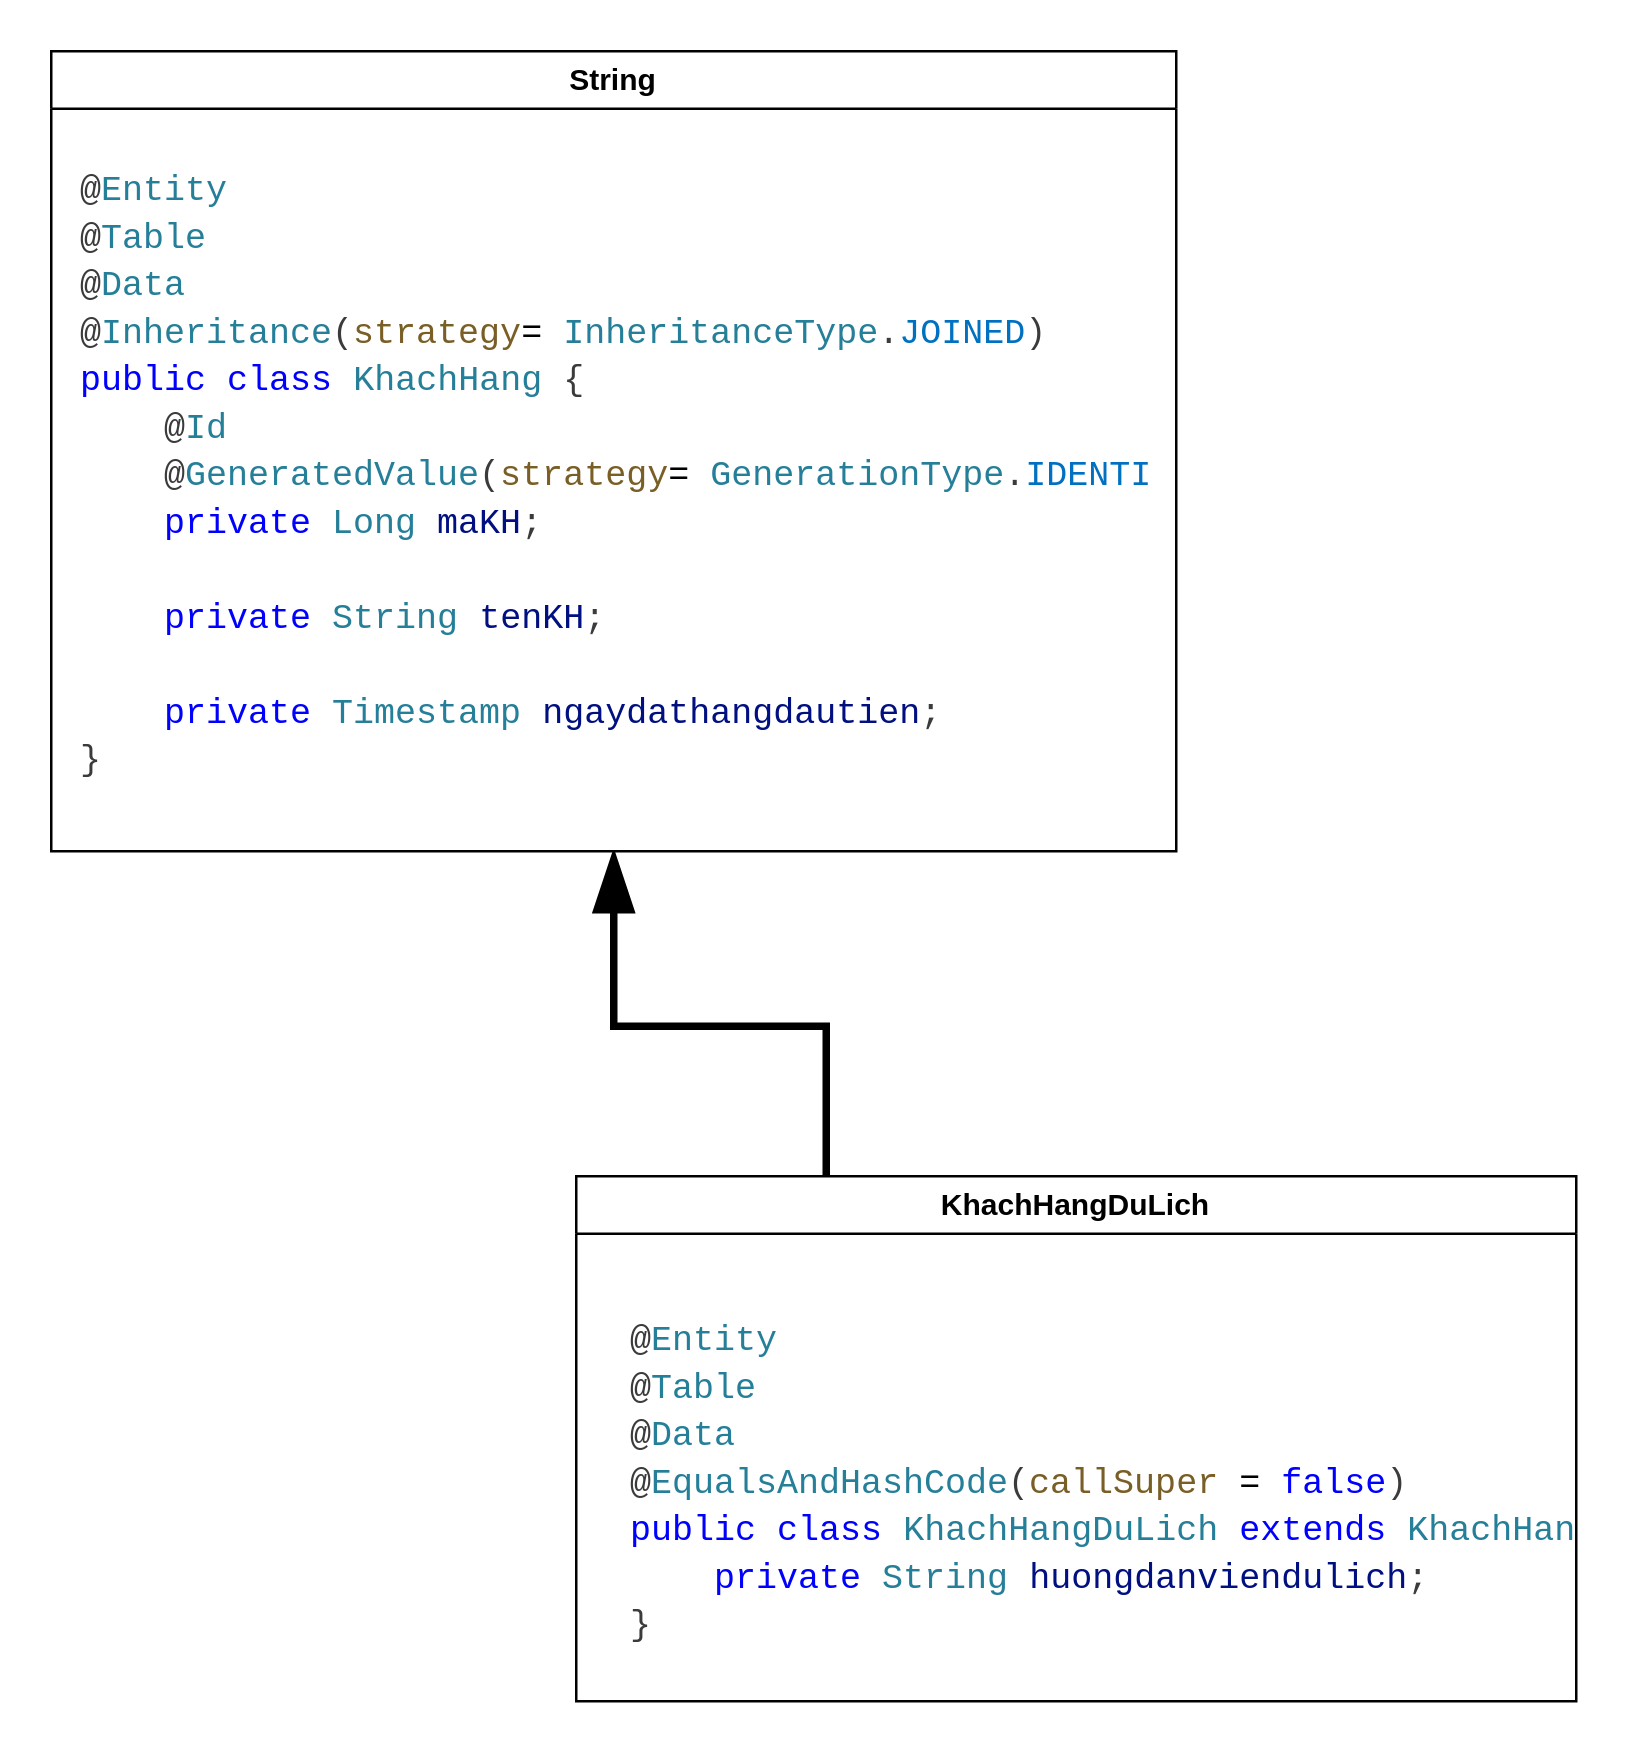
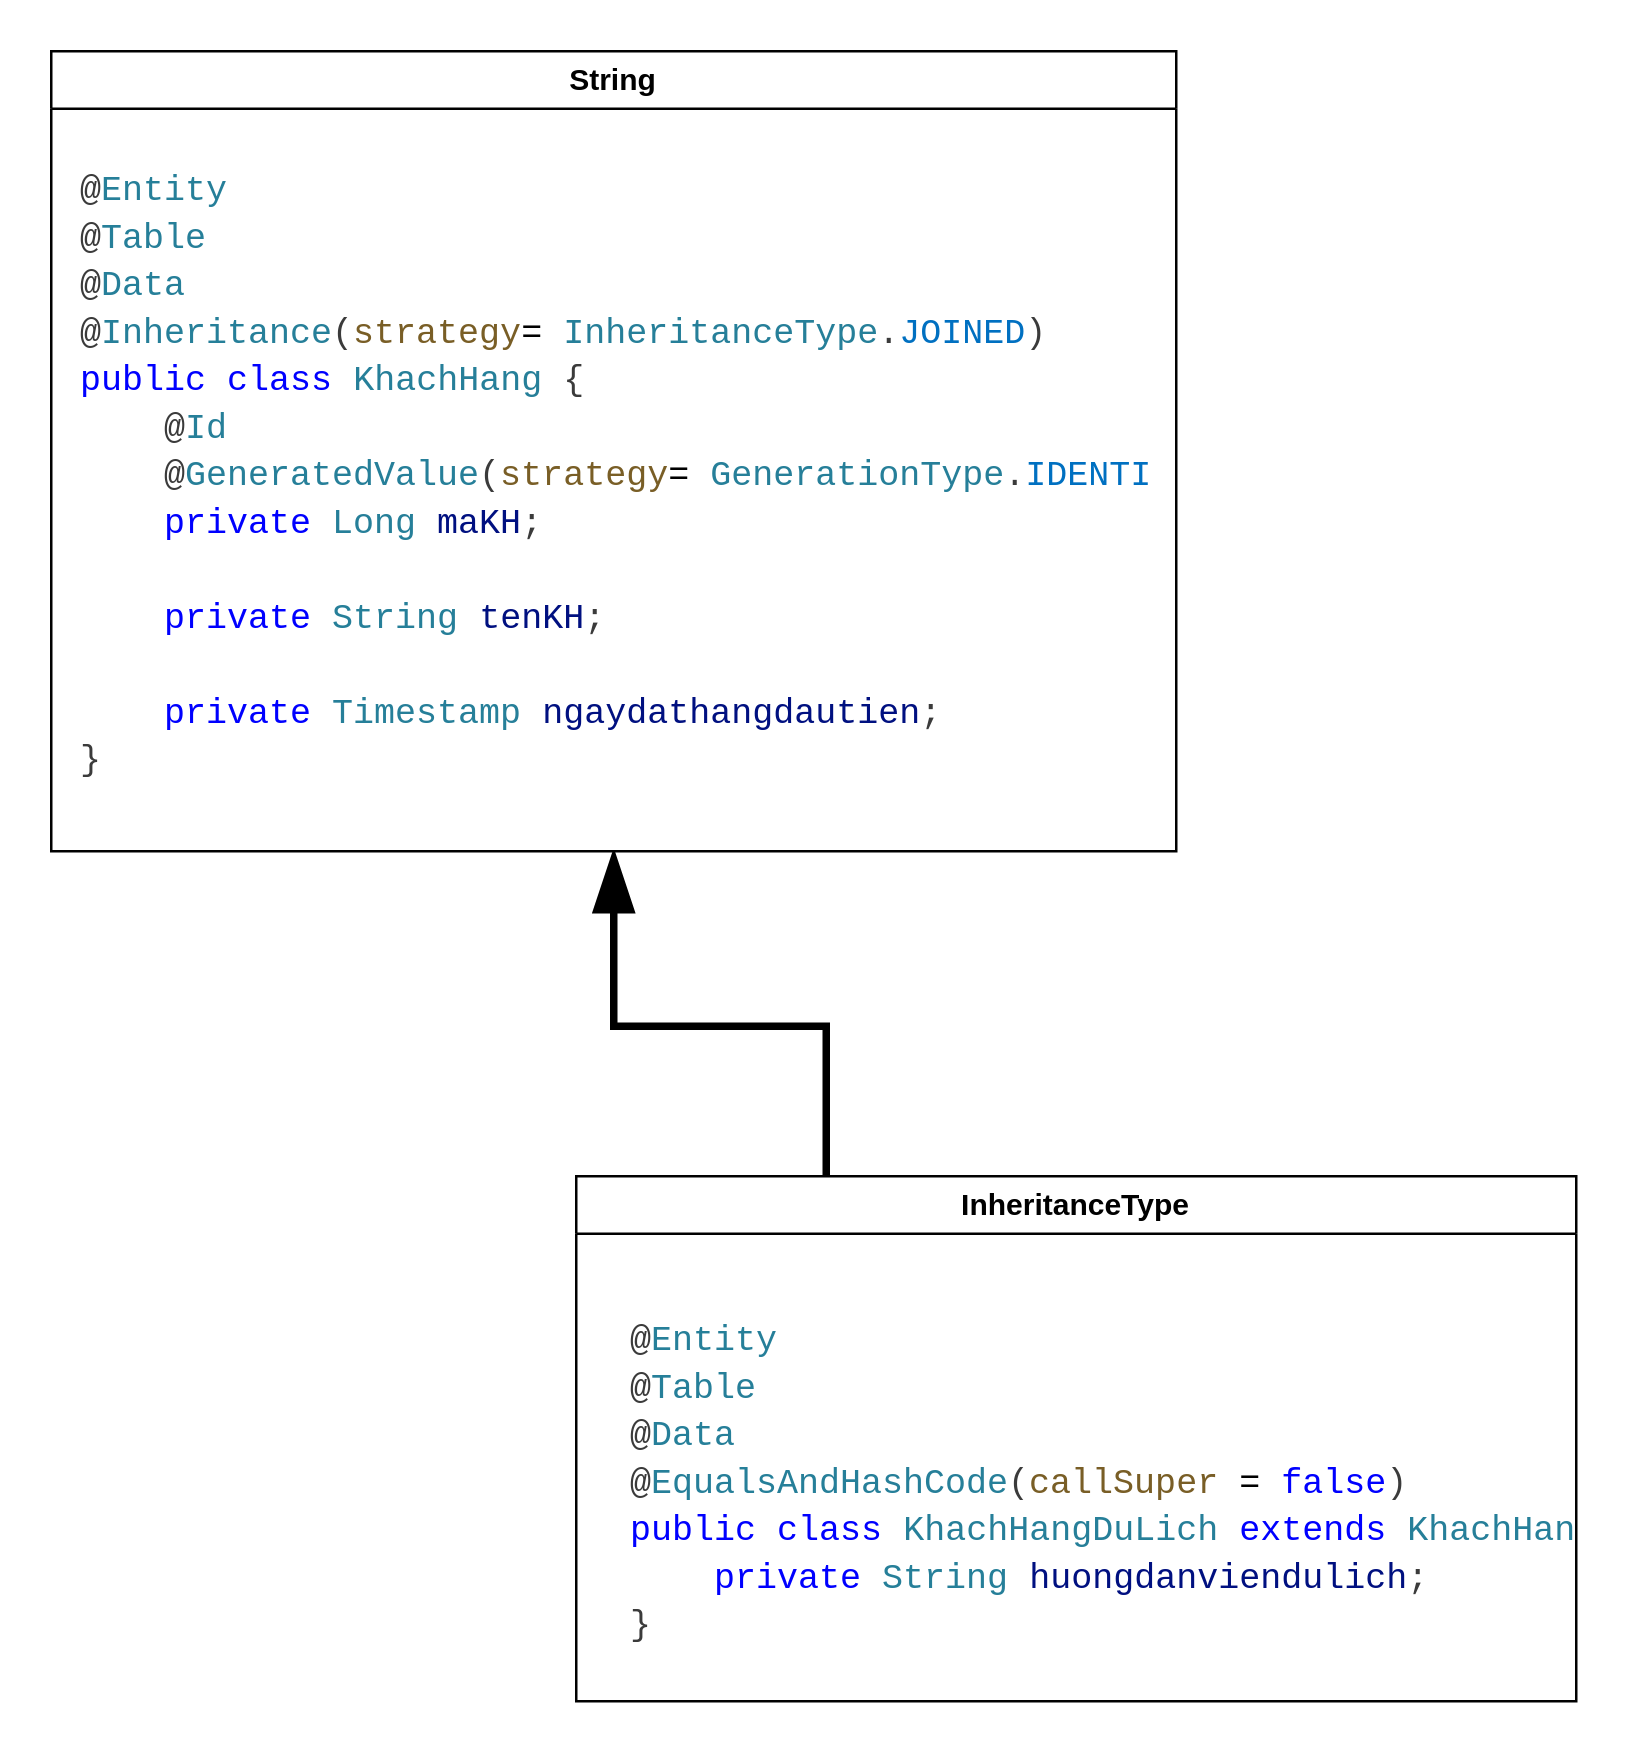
- <mxCell id="3" value="KhachHangDuLich" style="swimlane;whiteSpace=wrap;html=1;startSize=23;swimlaneFillColor=default;" vertex="1" parent="1"><mxGeometry x="230" y="470" width="400" height="210" as="geometry" /></mxCell>
+ <mxCell id="3" value="InheritanceType" style="swimlane;whiteSpace=wrap;html=1;startSize=23;swimlaneFillColor=default;" vertex="1" parent="1"><mxGeometry x="230" y="470" width="400" height="210" as="geometry" /></mxCell>
